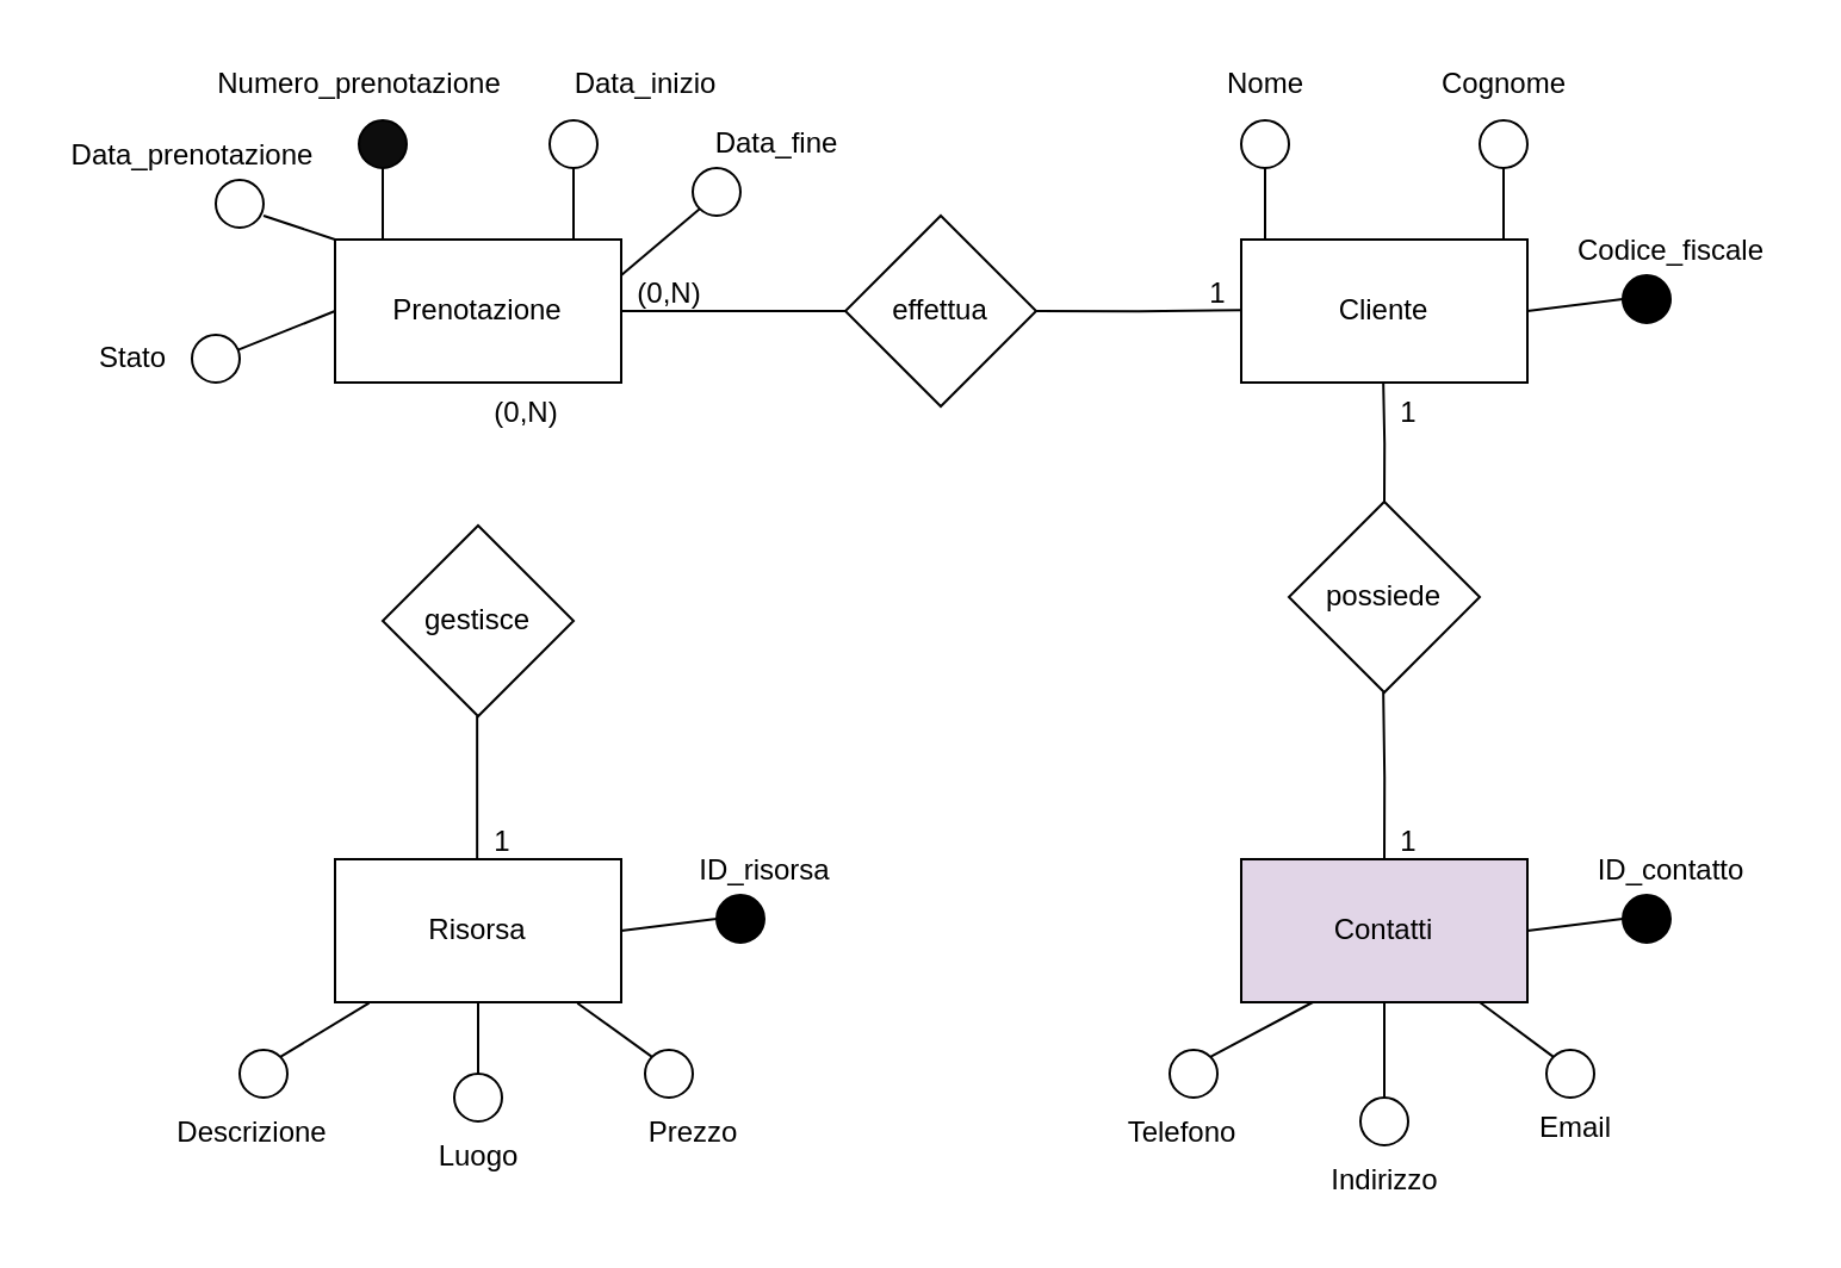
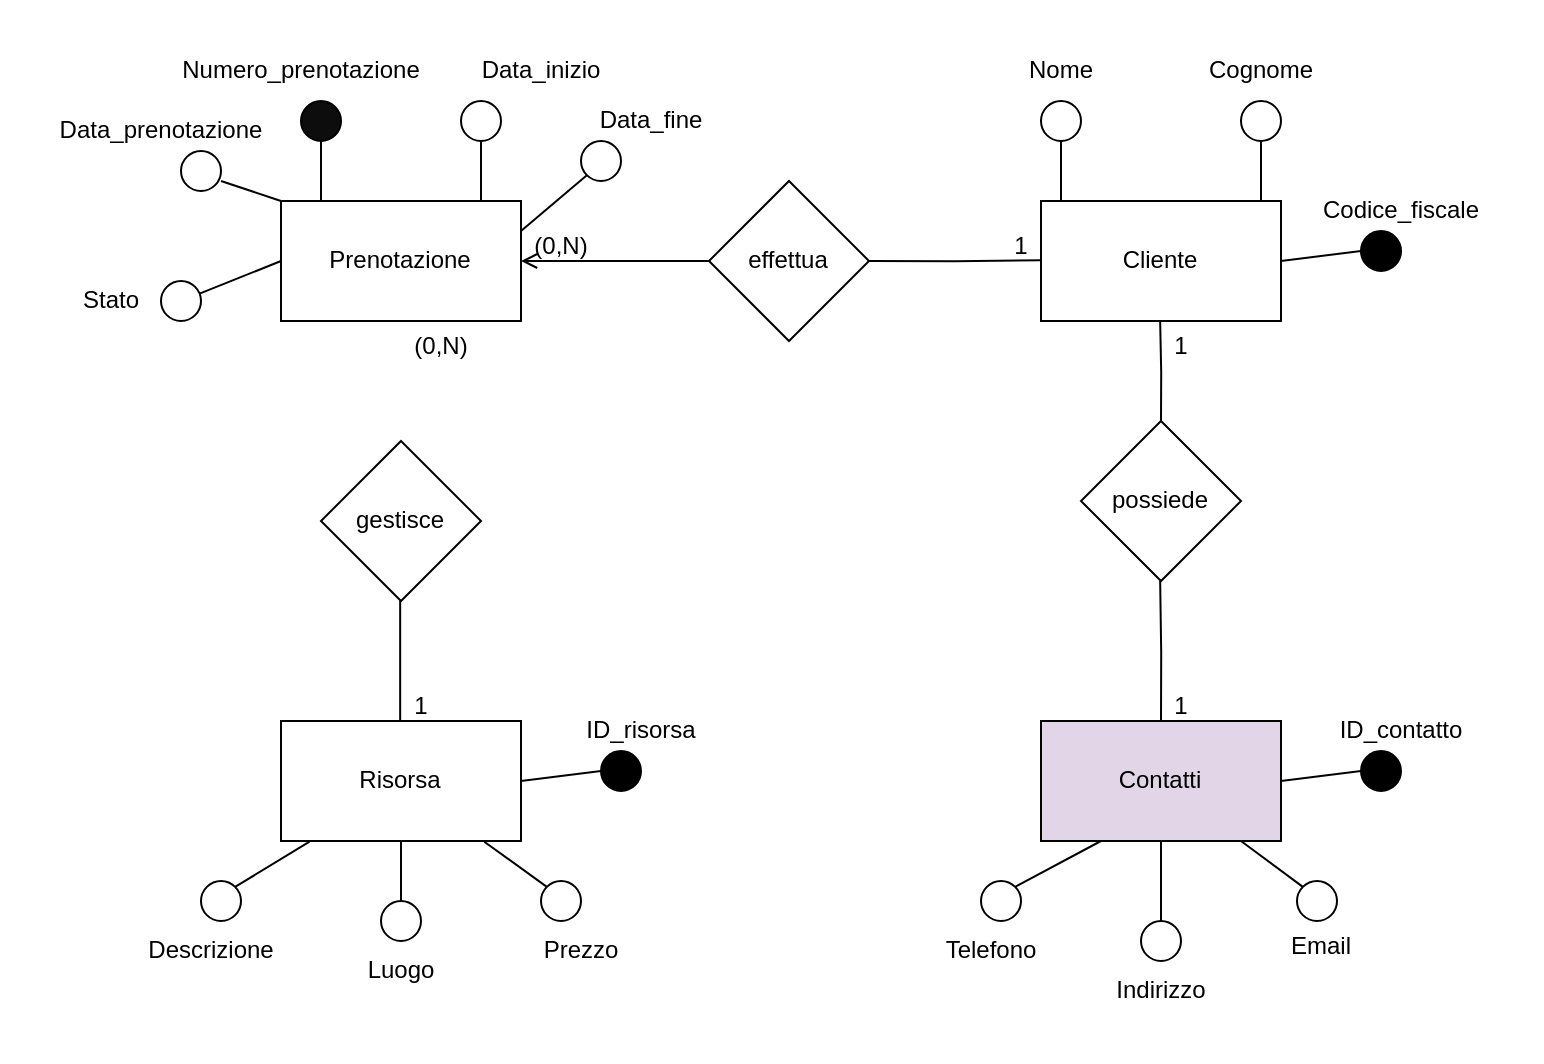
- <mxCell id="53" value="" style="edgeStyle=orthogonalEdgeStyle;rounded=0;orthogonalLoop=1;jettySize=auto;html=1;strokeColor=default;endArrow=none;endFill=0;exitX=0;exitY=0.5;exitDx=0;exitDy=0;entryX=1;entryY=0.5;entryDx=0;entryDy=0;" edge="1" parent="1" source="6" target="3"><mxGeometry relative="1" as="geometry"><mxPoint x="320" y="115" as="sourcePoint" /><mxPoint x="320" y="175" as="targetPoint" /></mxGeometry></mxCell>
+ <mxCell id="53" value="" style="edgeStyle=orthogonalEdgeStyle;rounded=0;orthogonalLoop=1;jettySize=auto;html=1;strokeColor=default;endArrow=open;endFill=0;exitX=0;exitY=0.5;exitDx=0;exitDy=0;entryX=1;entryY=0.5;entryDx=0;entryDy=0;" edge="1" parent="1" source="6" target="3"><mxGeometry relative="1" as="geometry"><mxPoint x="320" y="115" as="sourcePoint" /><mxPoint x="320" y="175" as="targetPoint" /></mxGeometry></mxCell>
